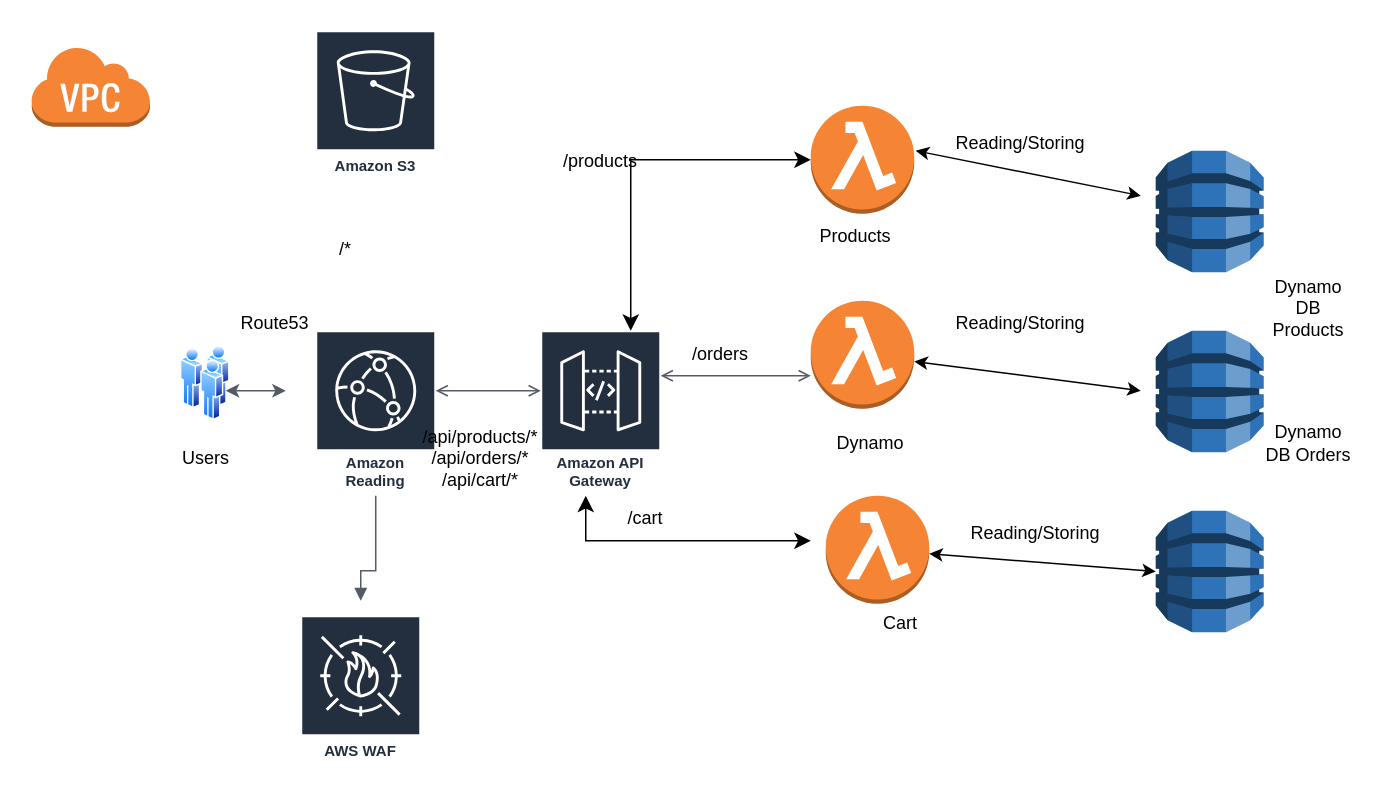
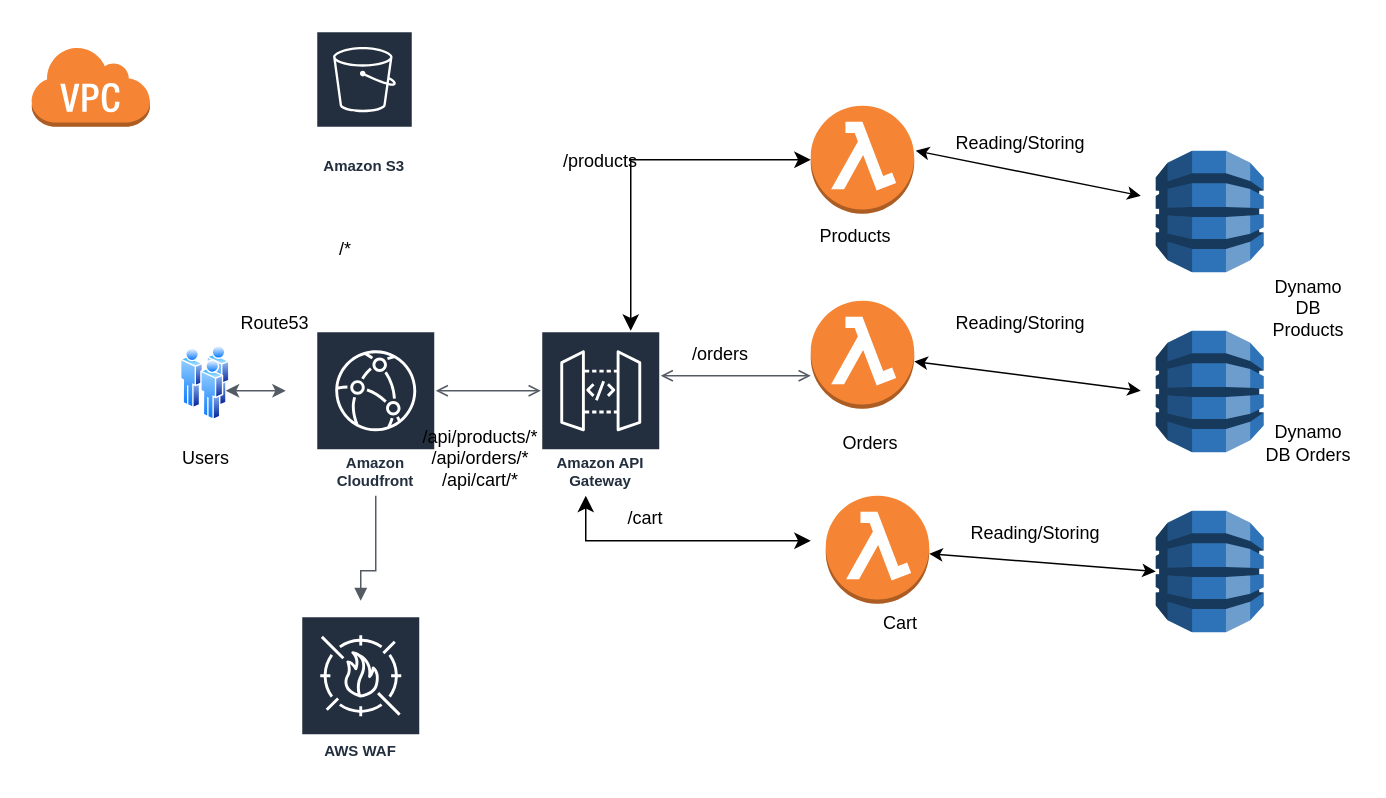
- <mxCell id="7" value="Amazon S3" style="sketch=0;outlineConnect=0;fontColor=#232F3E;gradientColor=none;strokeColor=#ffffff;fillColor=#232F3E;dashed=0;verticalLabelPosition=middle;verticalAlign=bottom;align=center;html=1;whiteSpace=wrap;fontSize=10;fontStyle=1;spacing=3;shape=mxgraph.aws4.productIcon;prIcon=mxgraph.aws4.s3;" vertex="1" parent="1"><mxGeometry x="210" y="20" width="80" height="100" as="geometry" /></mxCell>
+ <mxCell id="7" value="Amazon S3" style="sketch=0;outlineConnect=0;fontColor=#232F3E;gradientColor=none;strokeColor=#ffffff;fillColor=#232F3E;dashed=0;verticalLabelPosition=middle;verticalAlign=bottom;align=center;html=1;whiteSpace=wrap;fontSize=10;fontStyle=1;spacing=3;shape=mxgraph.aws4.productIcon;prIcon=mxgraph.aws4.s3;" vertex="1" parent="1"><mxGeometry x="210" y="20" width="65" height="100" as="geometry" /></mxCell>
- <mxCell id="22" value="Dynamo" style="text;html=1;align=center;verticalAlign=middle;whiteSpace=wrap;rounded=0;" vertex="1" parent="1"><mxGeometry x="550" y="280" width="60" height="30" as="geometry" /></mxCell>
+ <mxCell id="22" value="Orders" style="text;html=1;align=center;verticalAlign=middle;whiteSpace=wrap;rounded=0;" vertex="1" parent="1"><mxGeometry x="550" y="280" width="60" height="30" as="geometry" /></mxCell>
- <mxCell id="5" value="Amazon Reading" style="sketch=0;outlineConnect=0;fontColor=#232F3E;gradientColor=none;strokeColor=#ffffff;fillColor=#232F3E;dashed=0;verticalLabelPosition=middle;verticalAlign=bottom;align=center;html=1;whiteSpace=wrap;fontSize=10;fontStyle=1;spacing=3;shape=mxgraph.aws4.productIcon;prIcon=mxgraph.aws4.cloudfront;" vertex="1" parent="1"><mxGeometry x="210" y="220" width="80" height="110" as="geometry" /></mxCell>
+ <mxCell id="5" value="Amazon Cloudfront" style="sketch=0;outlineConnect=0;fontColor=#232F3E;gradientColor=none;strokeColor=#ffffff;fillColor=#232F3E;dashed=0;verticalLabelPosition=middle;verticalAlign=bottom;align=center;html=1;whiteSpace=wrap;fontSize=10;fontStyle=1;spacing=3;shape=mxgraph.aws4.productIcon;prIcon=mxgraph.aws4.cloudfront;" vertex="1" parent="1"><mxGeometry x="210" y="220" width="80" height="110" as="geometry" /></mxCell>
